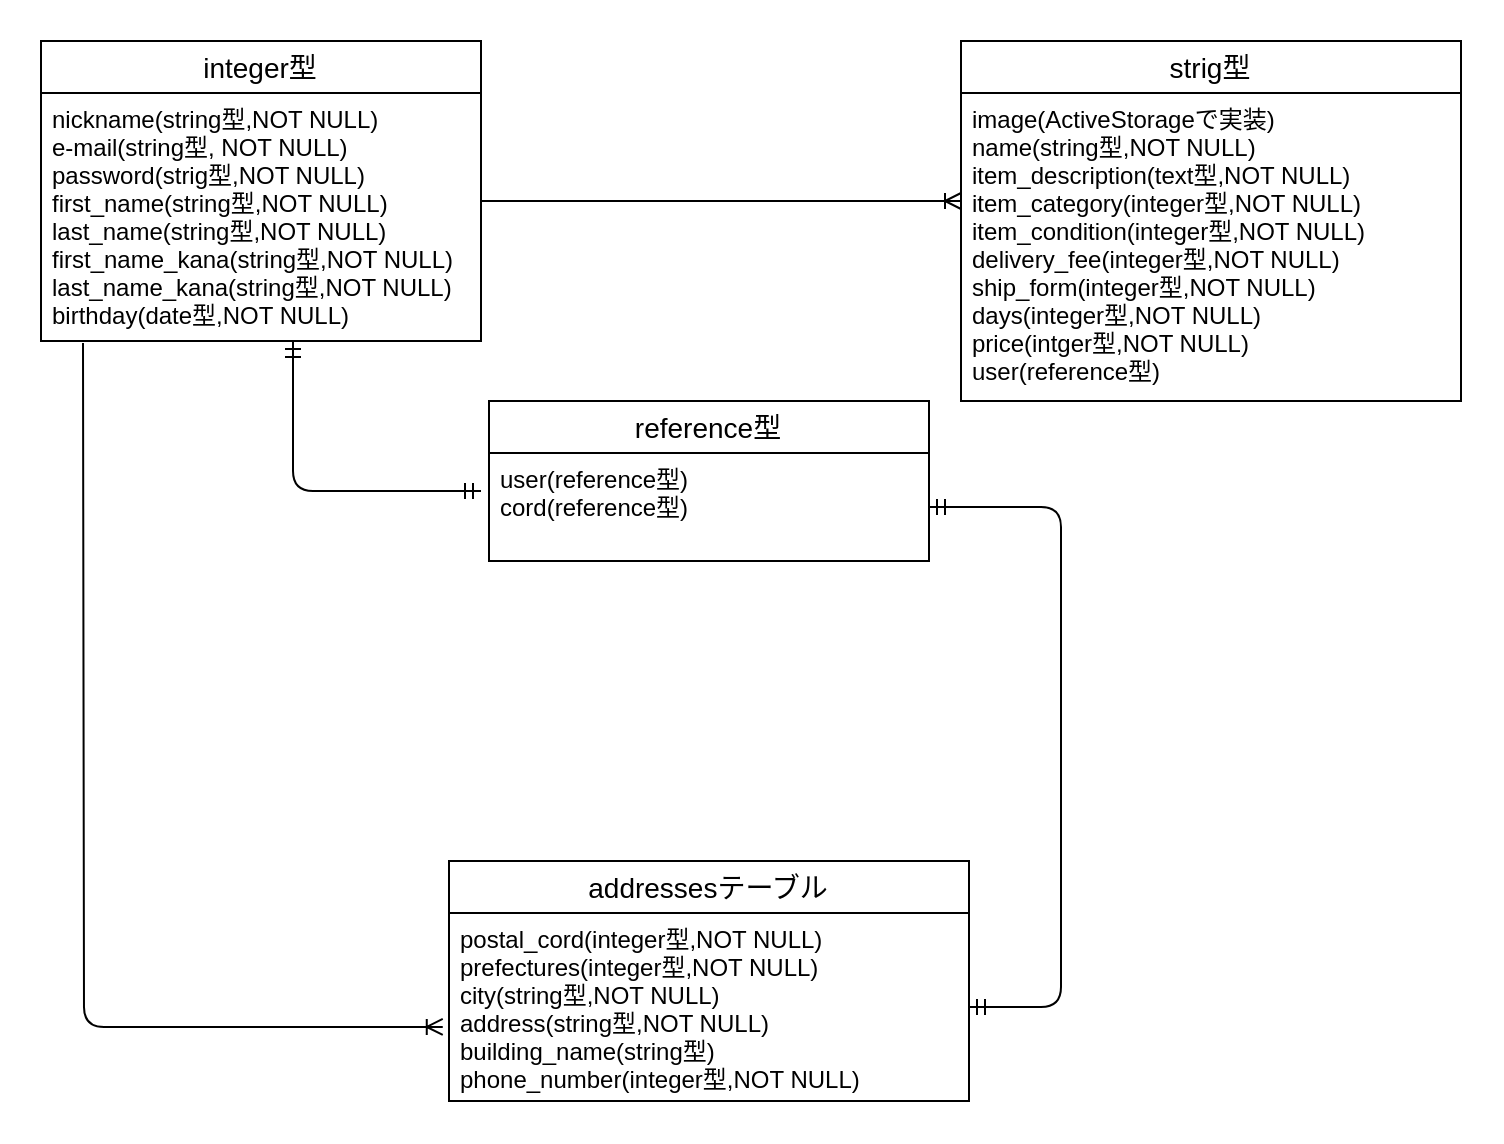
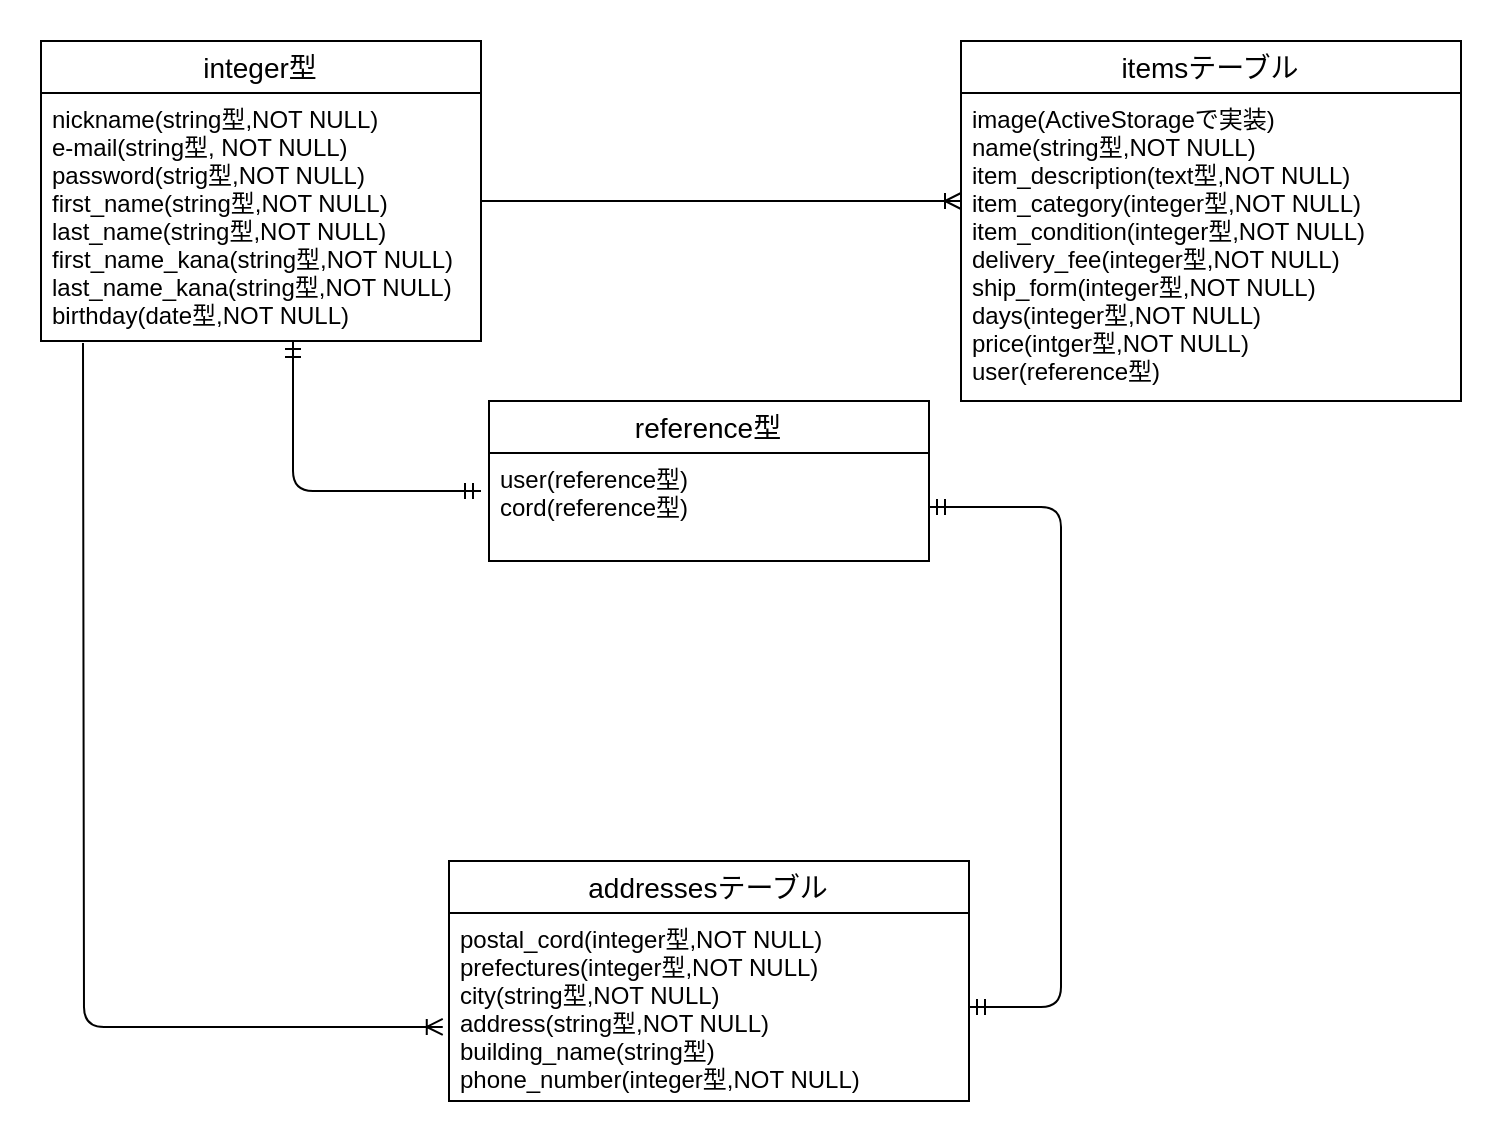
- <mxCell id="2" value="strig型" style="swimlane;fontStyle=0;childLayout=stackLayout;horizontal=1;startSize=26;horizontalStack=0;resizeParent=1;resizeParentMax=0;resizeLast=0;collapsible=1;marginBottom=0;align=center;fontSize=14;rounded=0;sketch=0;" vertex="1" parent="1"><mxGeometry x="480" y="20" width="250" height="180" as="geometry" /></mxCell>
+ <mxCell id="2" value="itemsテーブル" style="swimlane;fontStyle=0;childLayout=stackLayout;horizontal=1;startSize=26;horizontalStack=0;resizeParent=1;resizeParentMax=0;resizeLast=0;collapsible=1;marginBottom=0;align=center;fontSize=14;rounded=0;sketch=0;" vertex="1" parent="1"><mxGeometry x="480" y="20" width="250" height="180" as="geometry" /></mxCell>
